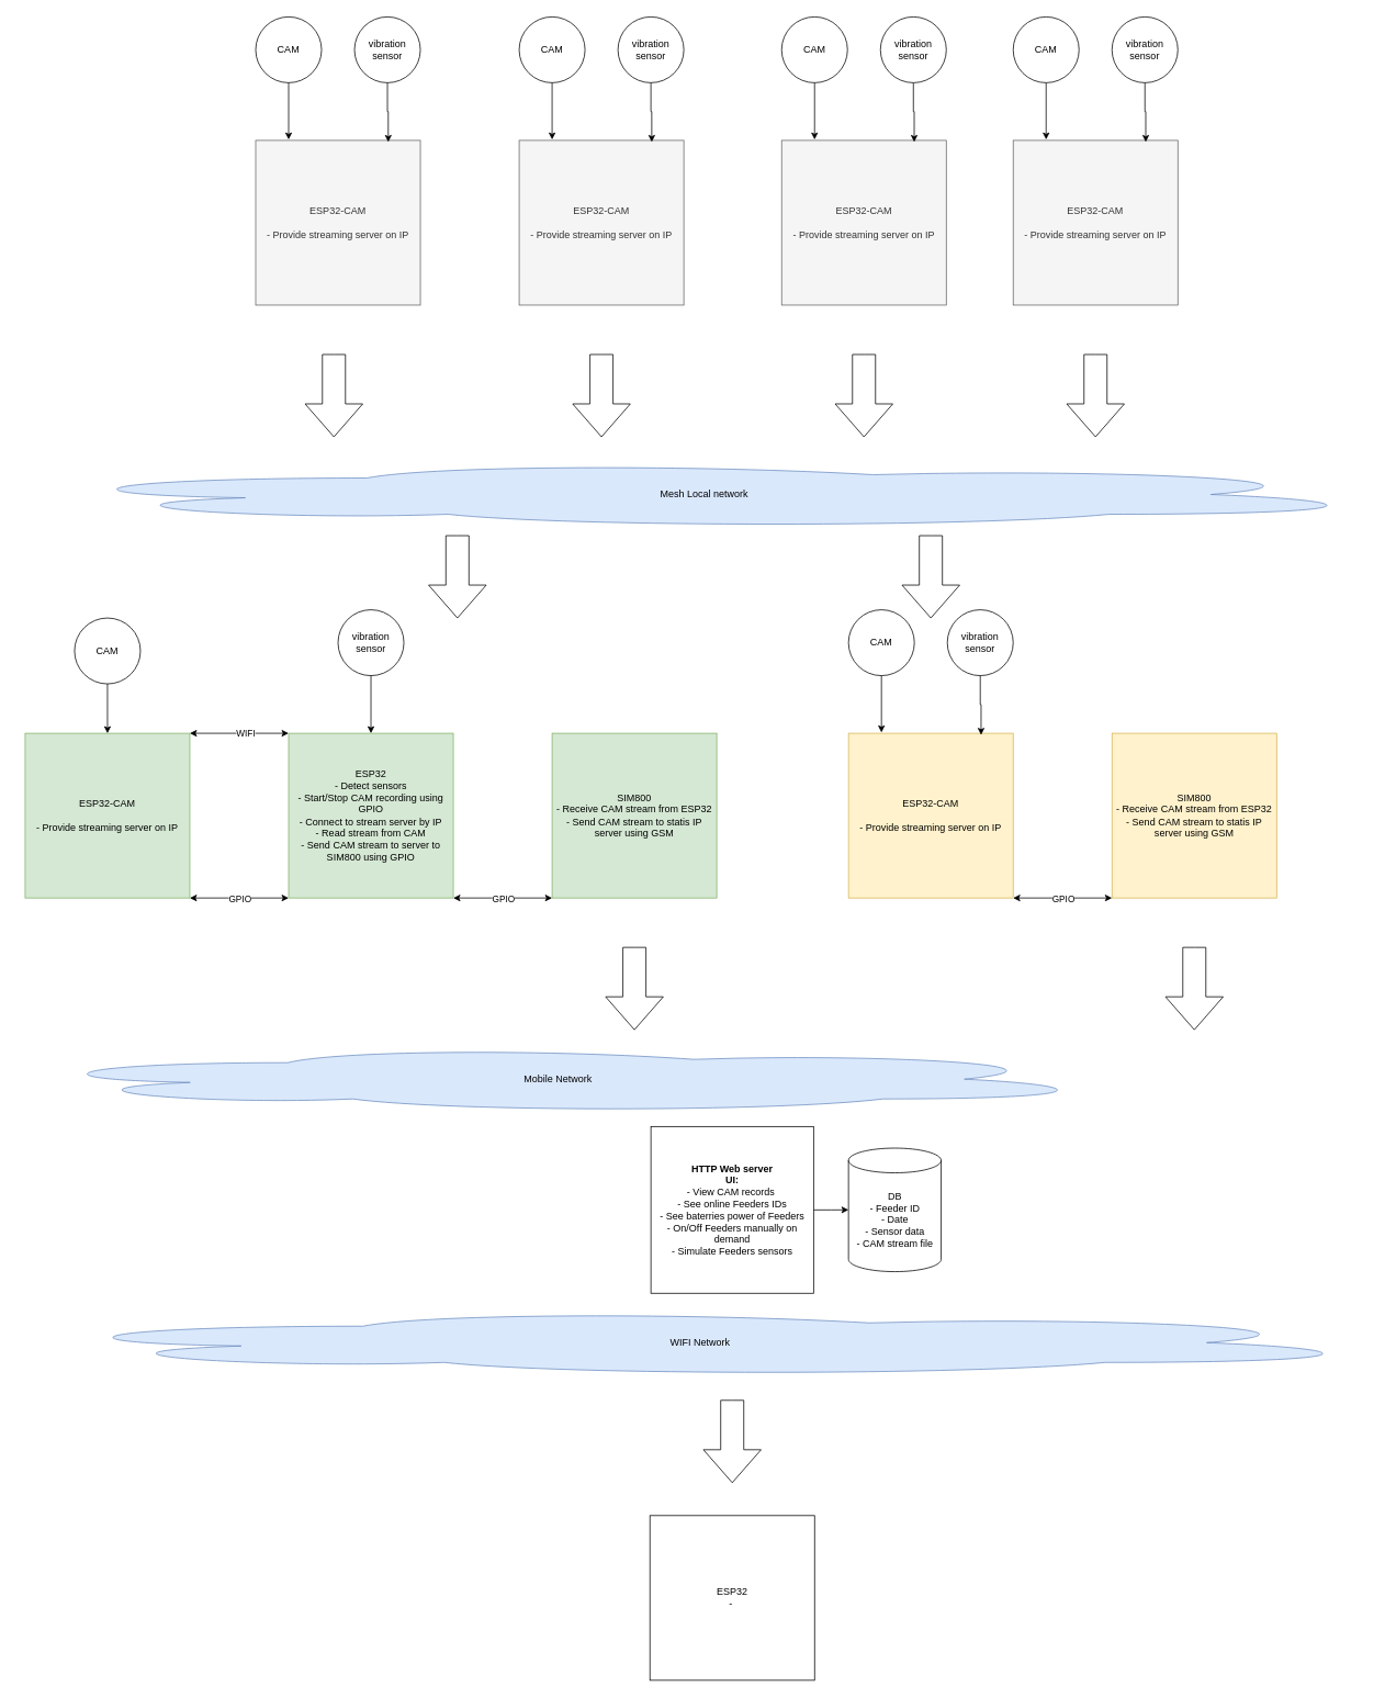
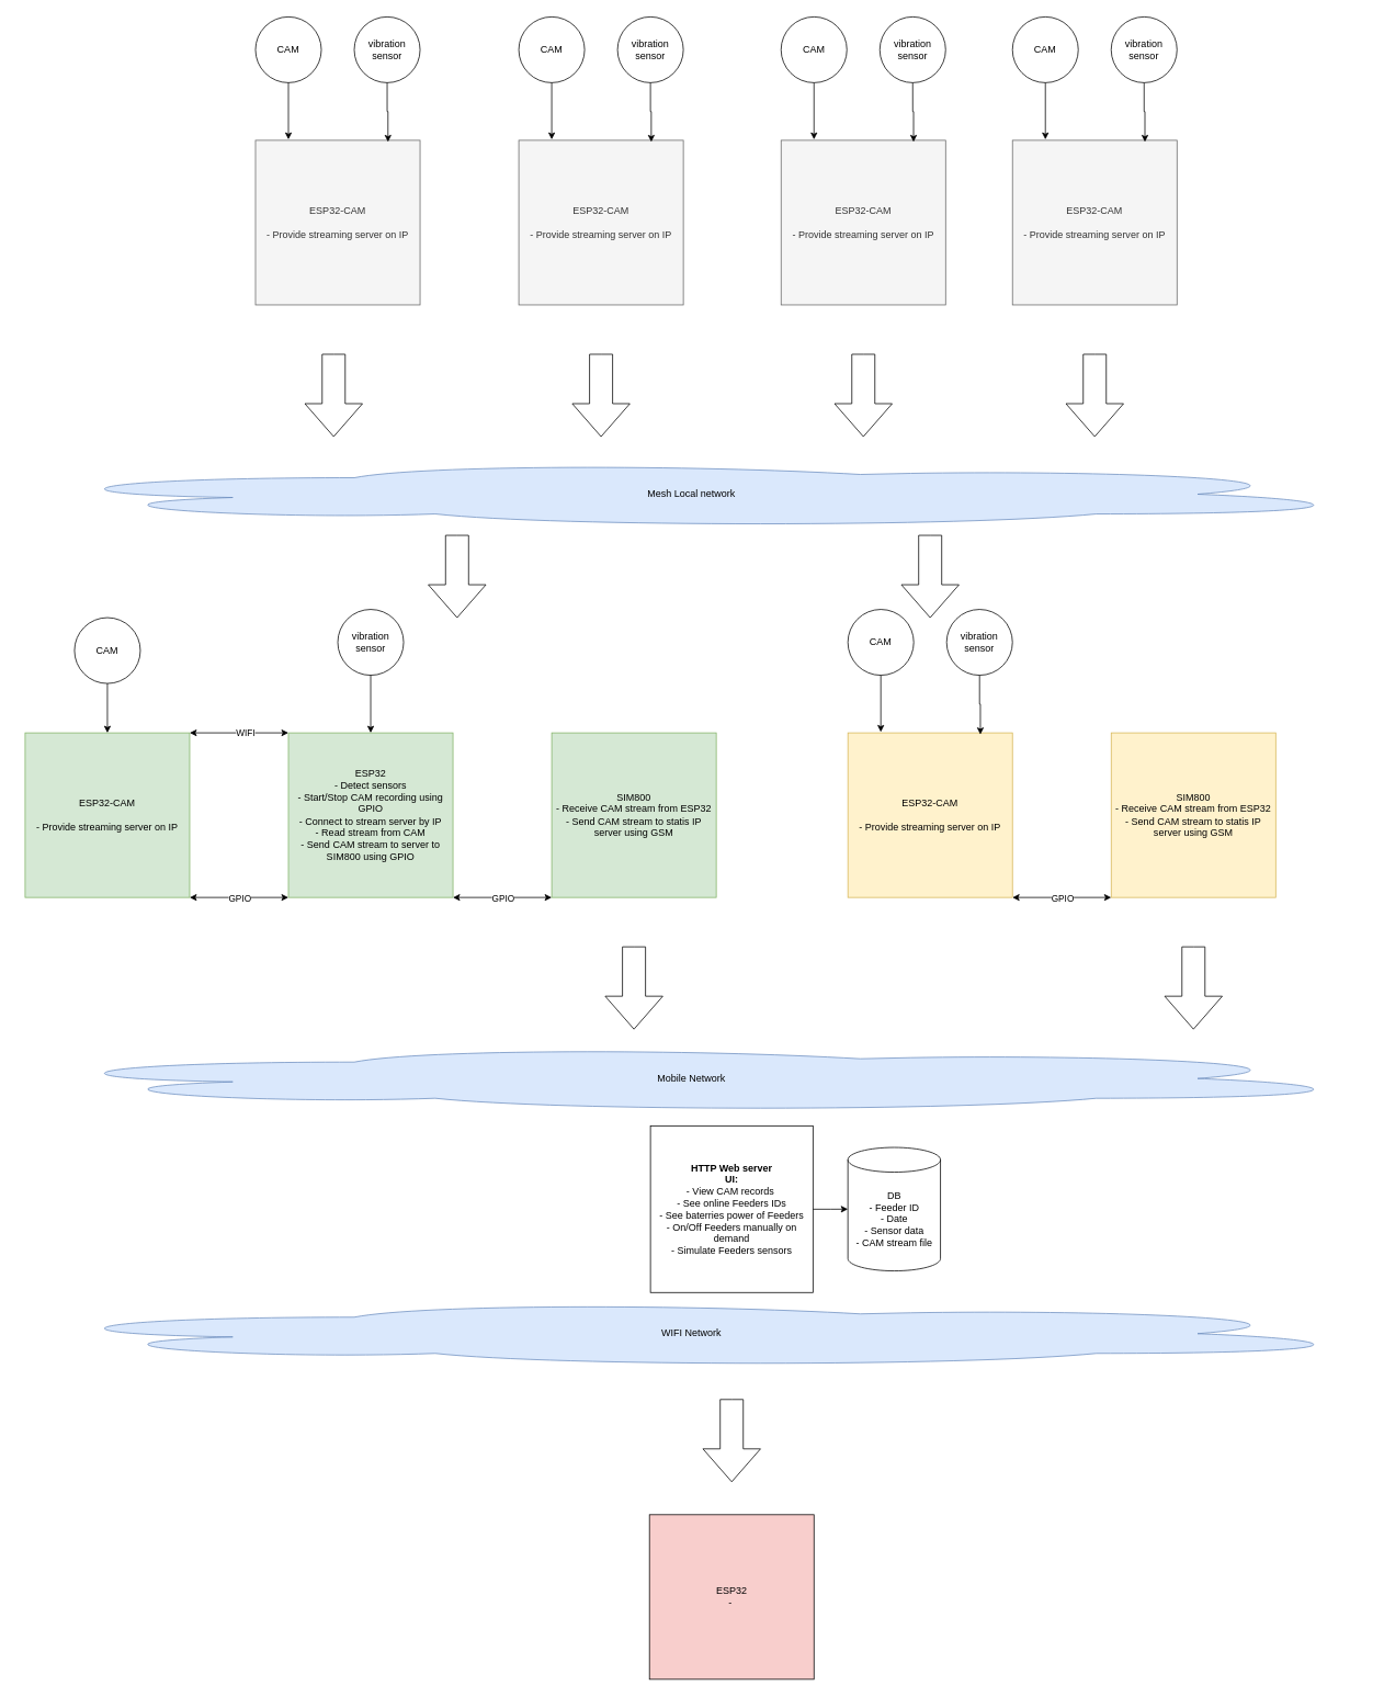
- <mxCell id="32" value="Mesh Local network" style="ellipse;shape=cloud;whiteSpace=wrap;html=1;fillColor=#dae8fc;strokeColor=#6c8ebf;" parent="1" vertex="1"><mxGeometry x="35" y="560" width="1640" height="80" as="geometry" /></mxCell>
+ <mxCell id="32" value="Mesh Local network" style="ellipse;shape=cloud;whiteSpace=wrap;html=1;fillColor=#dae8fc;strokeColor=#6c8ebf;" parent="1" vertex="1"><mxGeometry x="20" y="560" width="1640" height="80" as="geometry" /></mxCell>
- <mxCell id="13" value="Mobile Network" style="ellipse;shape=cloud;whiteSpace=wrap;html=1;fillColor=#dae8fc;strokeColor=#6c8ebf;" parent="1" vertex="1"><mxGeometry x="20" y="1270" width="1315" height="80" as="geometry" /></mxCell>
+ <mxCell id="13" value="Mobile Network" style="ellipse;shape=cloud;whiteSpace=wrap;html=1;fillColor=#dae8fc;strokeColor=#6c8ebf;" parent="1" vertex="1"><mxGeometry x="20" y="1270" width="1640" height="80" as="geometry" /></mxCell>
- <mxCell id="15" value="WIFI Network" style="ellipse;shape=cloud;whiteSpace=wrap;html=1;fillColor=#dae8fc;strokeColor=#6c8ebf;" parent="1" vertex="1"><mxGeometry x="30" y="1590" width="1640" height="80" as="geometry" /></mxCell>
+ <mxCell id="15" value="WIFI Network" style="ellipse;shape=cloud;whiteSpace=wrap;html=1;fillColor=#dae8fc;strokeColor=#6c8ebf;" parent="1" vertex="1"><mxGeometry x="20" y="1580" width="1640" height="80" as="geometry" /></mxCell>
- <mxCell id="19" value="ESP32&lt;br&gt;-&amp;nbsp;" style="rounded=0;whiteSpace=wrap;html=1;" parent="1" vertex="1"><mxGeometry x="788.78" y="1840" width="200" height="200" as="geometry" /></mxCell>
+ <mxCell id="19" value="ESP32&lt;br&gt;-&amp;nbsp;" style="rounded=0;whiteSpace=wrap;html=1;fillColor=#f8cecc;" parent="1" vertex="1"><mxGeometry x="788.78" y="1840" width="200" height="200" as="geometry" /></mxCell>
